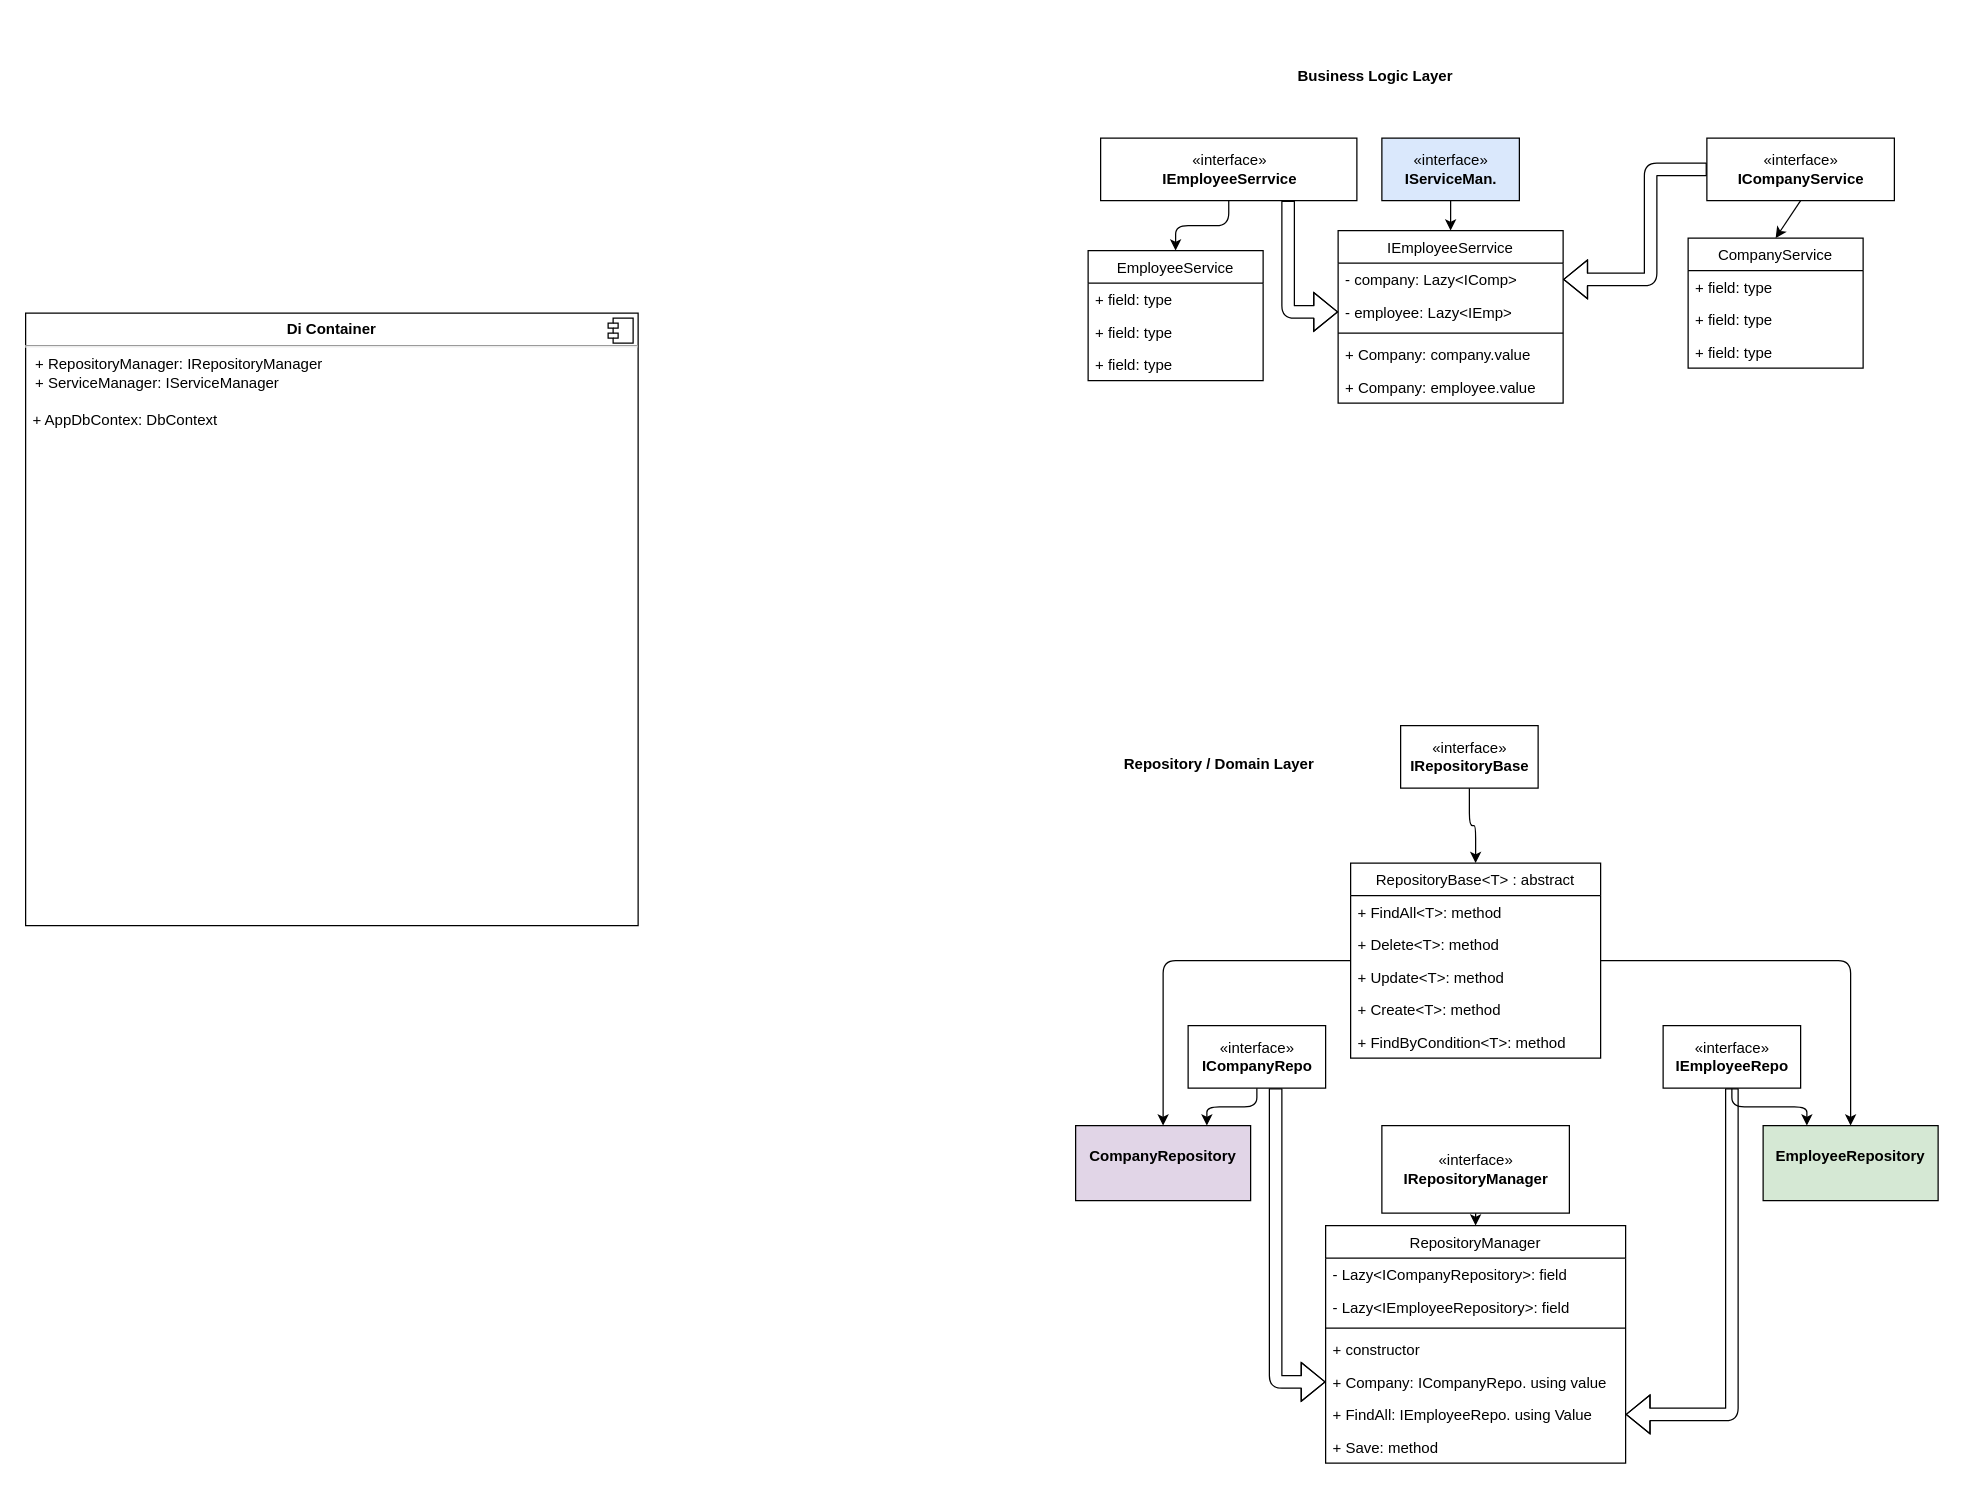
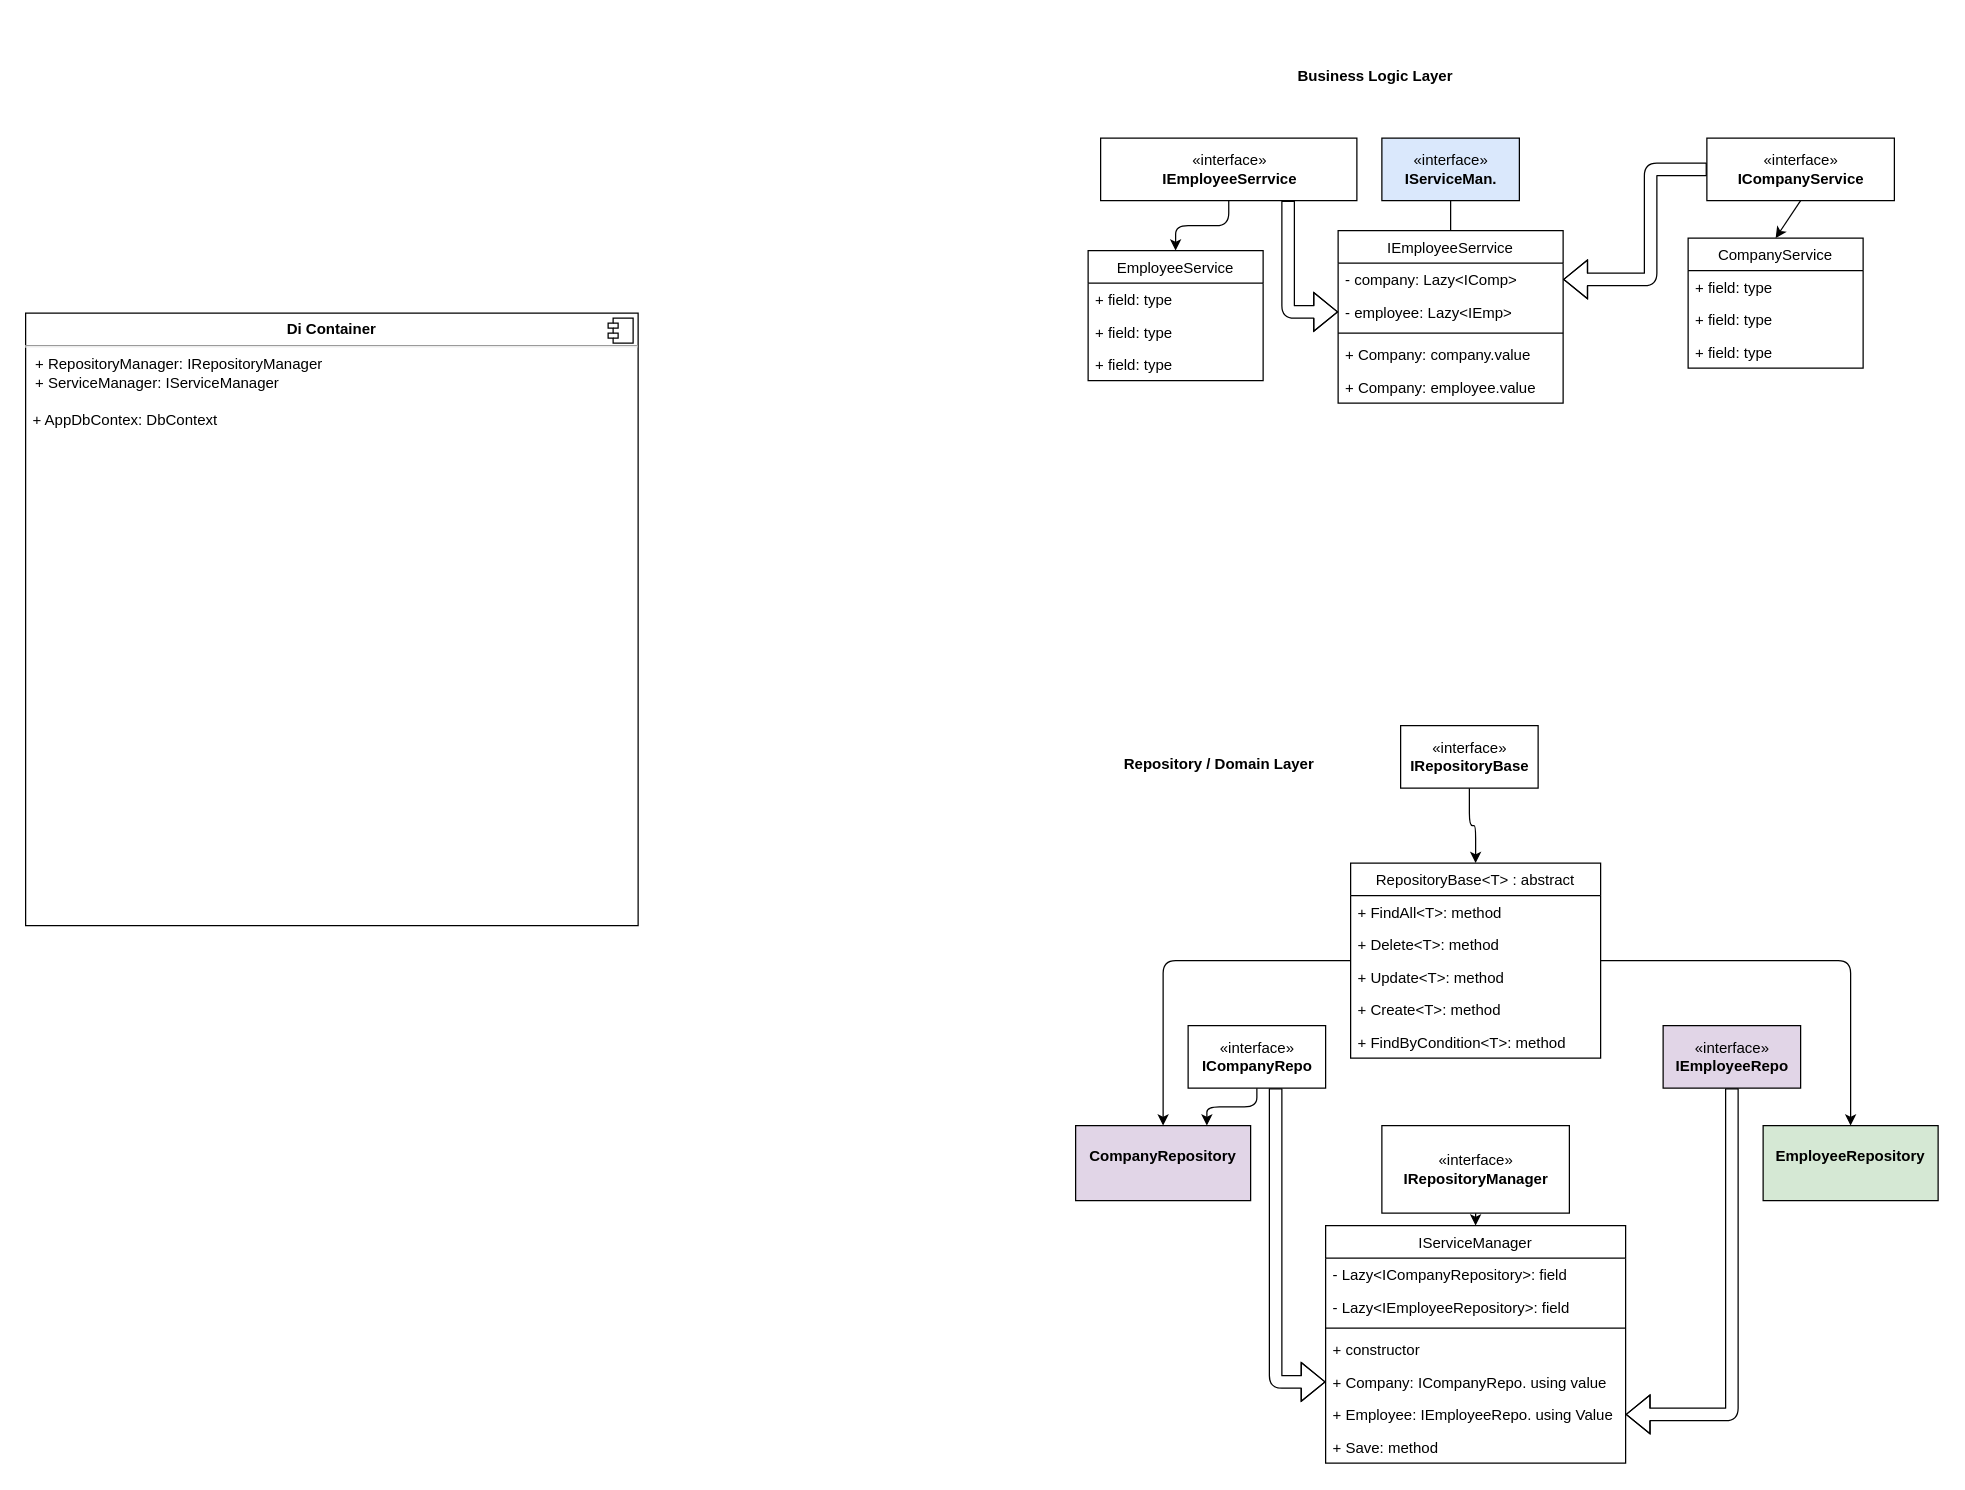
- <mxCell id="51" style="edgeStyle=orthogonalEdgeStyle;html=1;exitX=0.5;exitY=1;exitDx=0;exitDy=0;entryX=0.5;entryY=0;entryDx=0;entryDy=0;" edge="1" parent="1" source="52" target="45"><mxGeometry relative="1" as="geometry" /></mxCell>
+ <mxCell id="51" style="edgeStyle=orthogonalEdgeStyle;html=1;exitX=0.5;exitY=1;exitDx=0;exitDy=0;entryX=0.5;entryY=0;entryDx=0;entryDy=0;endArrow=none;" edge="1" parent="1" source="52" target="45"><mxGeometry relative="1" as="geometry" /></mxCell>
- <mxCell id="26" value="«interface»&lt;br&gt;&lt;b&gt;IEmployeeRepo&lt;/b&gt;" style="html=1;" parent="1" vertex="1"><mxGeometry x="1330" y="820" width="110" height="50" as="geometry" /></mxCell>
+ <mxCell id="26" value="«interface»&lt;br&gt;&lt;b&gt;IEmployeeRepo&lt;/b&gt;" style="html=1;fillColor=#e1d5e7;" parent="1" vertex="1"><mxGeometry x="1330" y="820" width="110" height="50" as="geometry" /></mxCell>
- <mxCell id="24" style="edgeStyle=orthogonalEdgeStyle;html=1;entryX=0.25;entryY=0;entryDx=0;entryDy=0;" parent="1" source="26" target="11" edge="1"><mxGeometry relative="1" as="geometry" /></mxCell>
- <mxCell id="12" value="RepositoryManager" style="swimlane;fontStyle=0;childLayout=stackLayout;horizontal=1;startSize=26;fillColor=none;horizontalStack=0;resizeParent=1;resizeParentMax=0;resizeLast=0;collapsible=1;marginBottom=0;" parent="1" vertex="1"><mxGeometry x="1060" y="980" width="240" height="190" as="geometry" /></mxCell>
+ <mxCell id="12" value="IServiceManager" style="swimlane;fontStyle=0;childLayout=stackLayout;horizontal=1;startSize=26;fillColor=none;horizontalStack=0;resizeParent=1;resizeParentMax=0;resizeLast=0;collapsible=1;marginBottom=0;" parent="1" vertex="1"><mxGeometry x="1060" y="980" width="240" height="190" as="geometry" /></mxCell>
- <mxCell id="18" value="+ FindAll: IEmployeeRepo. using Value" style="text;strokeColor=none;fillColor=none;align=left;verticalAlign=top;spacingLeft=4;spacingRight=4;overflow=hidden;rotatable=0;points=[[0,0.5],[1,0.5]];portConstraint=eastwest;" parent="12" vertex="1"><mxGeometry y="138" width="240" height="26" as="geometry" /></mxCell>
+ <mxCell id="18" value="+ Employee: IEmployeeRepo. using Value" style="text;strokeColor=none;fillColor=none;align=left;verticalAlign=top;spacingLeft=4;spacingRight=4;overflow=hidden;rotatable=0;points=[[0,0.5],[1,0.5]];portConstraint=eastwest;" parent="12" vertex="1"><mxGeometry y="138" width="240" height="26" as="geometry" /></mxCell>
